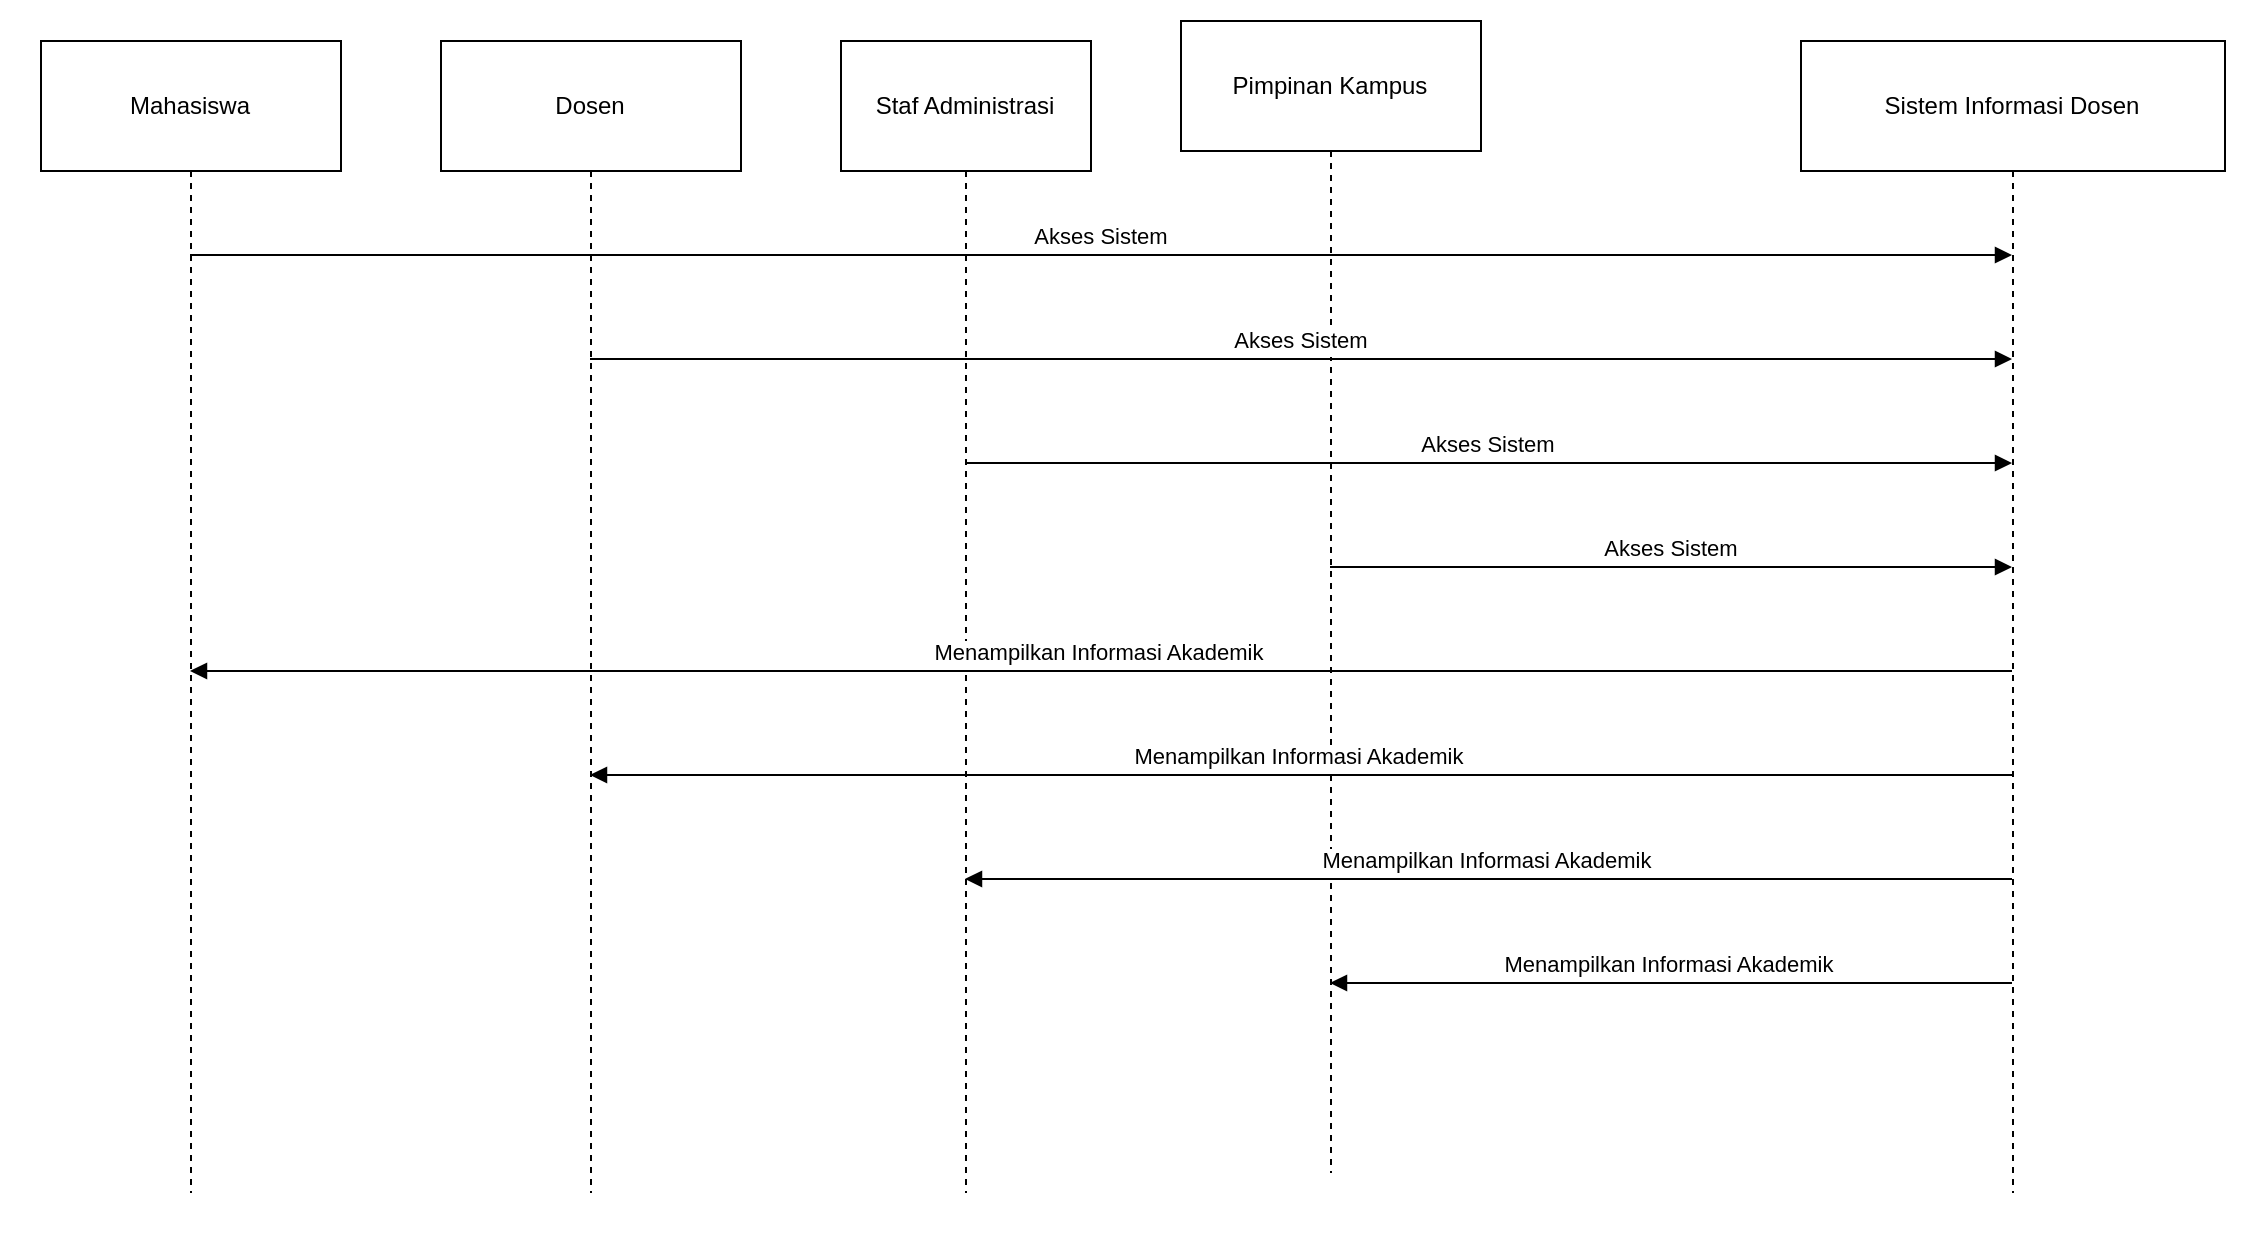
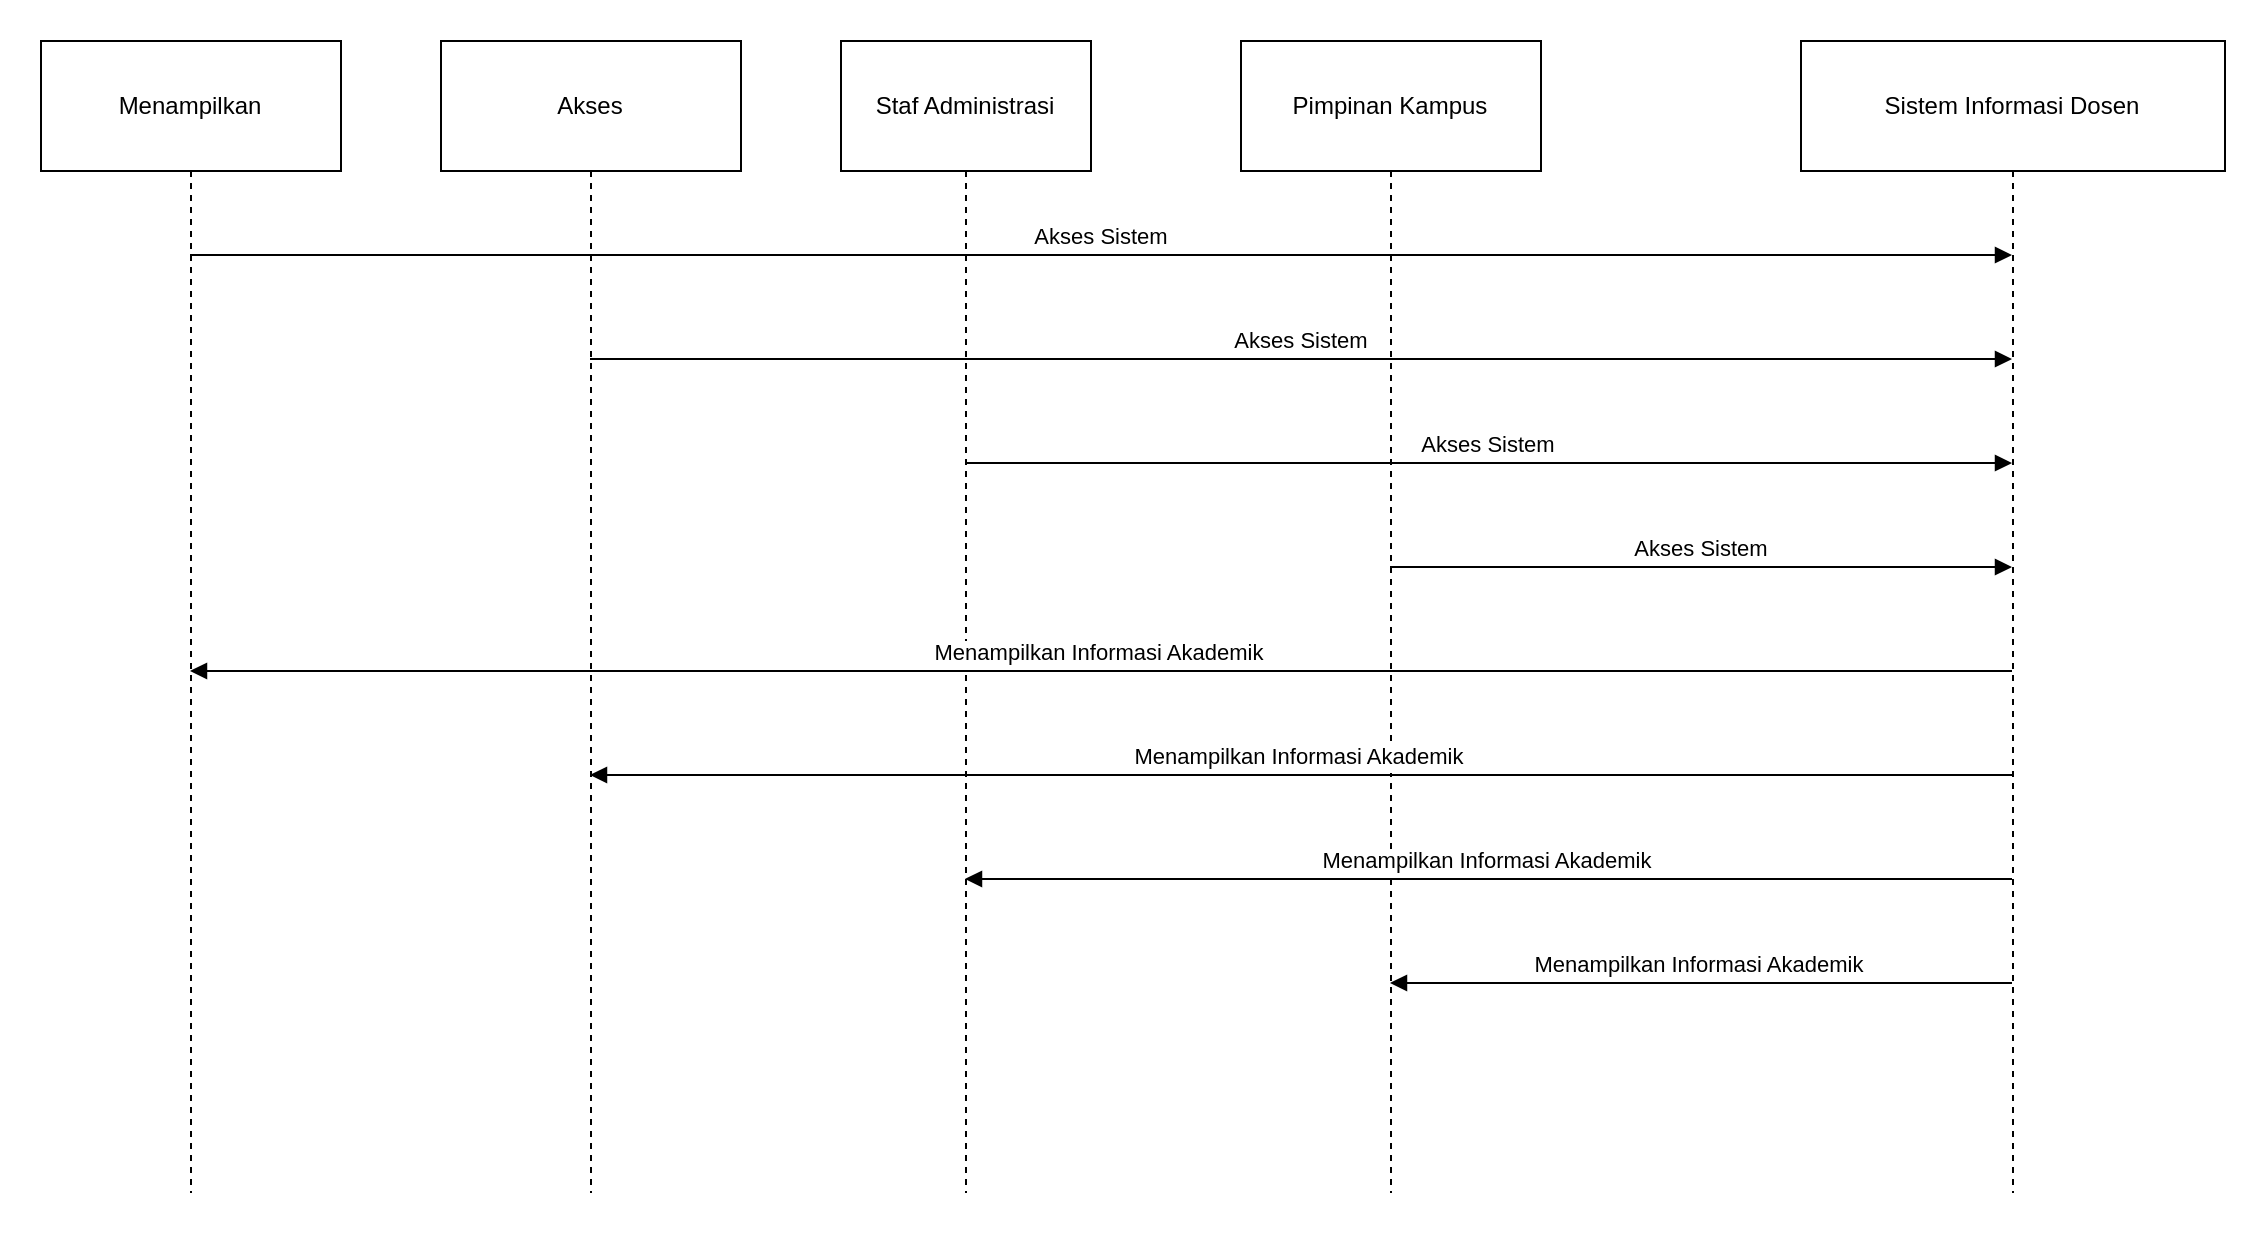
- <mxCell id="2" value="Mahasiswa" style="shape=umlLifeline;perimeter=lifelinePerimeter;whiteSpace=wrap;container=1;dropTarget=0;collapsible=0;recursiveResize=0;outlineConnect=0;portConstraint=eastwest;newEdgeStyle={&quot;edgeStyle&quot;:&quot;elbowEdgeStyle&quot;,&quot;elbow&quot;:&quot;vertical&quot;,&quot;curved&quot;:0,&quot;rounded&quot;:0};size=65;" vertex="1" parent="1"><mxGeometry width="150" height="576" as="geometry" x="20" y="20" /></mxCell>
+ <mxCell id="2" value="Menampilkan" style="shape=umlLifeline;perimeter=lifelinePerimeter;whiteSpace=wrap;container=1;dropTarget=0;collapsible=0;recursiveResize=0;outlineConnect=0;portConstraint=eastwest;newEdgeStyle={&quot;edgeStyle&quot;:&quot;elbowEdgeStyle&quot;,&quot;elbow&quot;:&quot;vertical&quot;,&quot;curved&quot;:0,&quot;rounded&quot;:0};size=65;" vertex="1" parent="1"><mxGeometry width="150" height="576" as="geometry" x="20" y="20" /></mxCell>
- <mxCell id="3" value="Dosen" style="shape=umlLifeline;perimeter=lifelinePerimeter;whiteSpace=wrap;container=1;dropTarget=0;collapsible=0;recursiveResize=0;outlineConnect=0;portConstraint=eastwest;newEdgeStyle={&quot;edgeStyle&quot;:&quot;elbowEdgeStyle&quot;,&quot;elbow&quot;:&quot;vertical&quot;,&quot;curved&quot;:0,&quot;rounded&quot;:0};size=65;" vertex="1" parent="1"><mxGeometry x="220" width="150" height="576" as="geometry" y="20" /></mxCell>
+ <mxCell id="3" value="Akses" style="shape=umlLifeline;perimeter=lifelinePerimeter;whiteSpace=wrap;container=1;dropTarget=0;collapsible=0;recursiveResize=0;outlineConnect=0;portConstraint=eastwest;newEdgeStyle={&quot;edgeStyle&quot;:&quot;elbowEdgeStyle&quot;,&quot;elbow&quot;:&quot;vertical&quot;,&quot;curved&quot;:0,&quot;rounded&quot;:0};size=65;" vertex="1" parent="1"><mxGeometry x="220" width="150" height="576" as="geometry" y="20" /></mxCell>
- <mxCell id="5" value="Pimpinan Kampus" style="shape=umlLifeline;perimeter=lifelinePerimeter;whiteSpace=wrap;container=1;dropTarget=0;collapsible=0;recursiveResize=0;outlineConnect=0;portConstraint=eastwest;newEdgeStyle={&quot;edgeStyle&quot;:&quot;elbowEdgeStyle&quot;,&quot;elbow&quot;:&quot;vertical&quot;,&quot;curved&quot;:0,&quot;rounded&quot;:0};size=65;" vertex="1" parent="1"><mxGeometry x="590" y="10" width="150" height="576" as="geometry" /></mxCell>
+ <mxCell id="5" value="Pimpinan Kampus" style="shape=umlLifeline;perimeter=lifelinePerimeter;whiteSpace=wrap;container=1;dropTarget=0;collapsible=0;recursiveResize=0;outlineConnect=0;portConstraint=eastwest;newEdgeStyle={&quot;edgeStyle&quot;:&quot;elbowEdgeStyle&quot;,&quot;elbow&quot;:&quot;vertical&quot;,&quot;curved&quot;:0,&quot;rounded&quot;:0};size=65;" vertex="1" parent="1"><mxGeometry x="620" width="150" height="576" as="geometry" y="20" /></mxCell>
